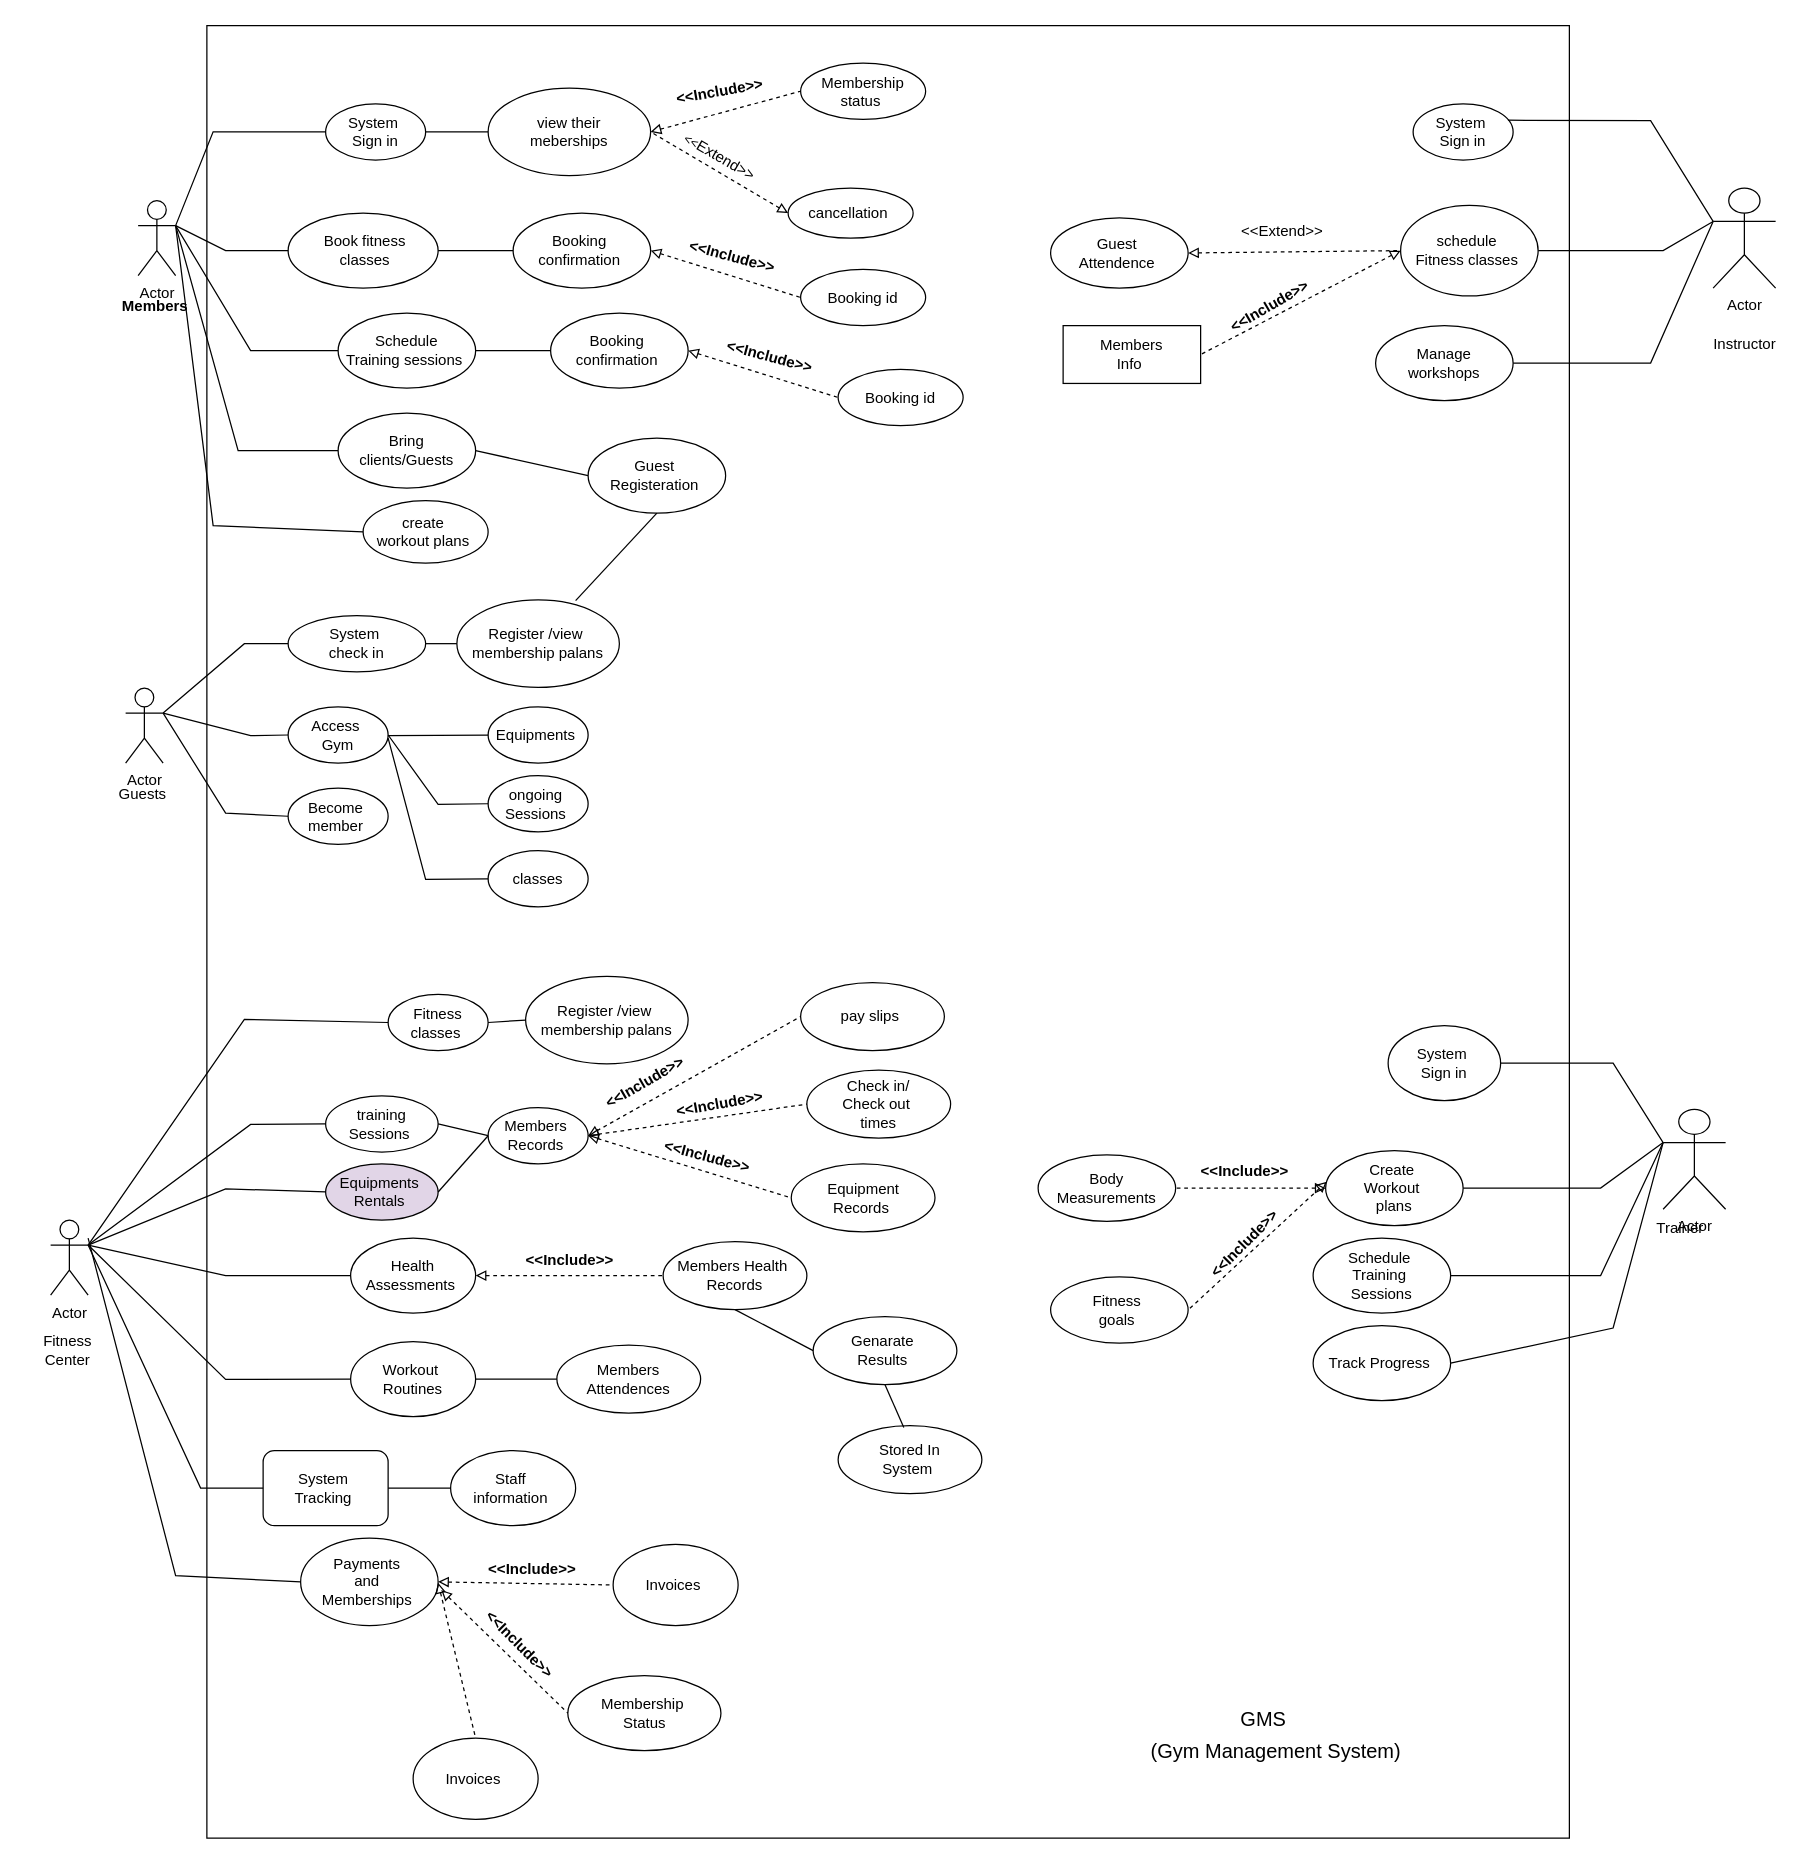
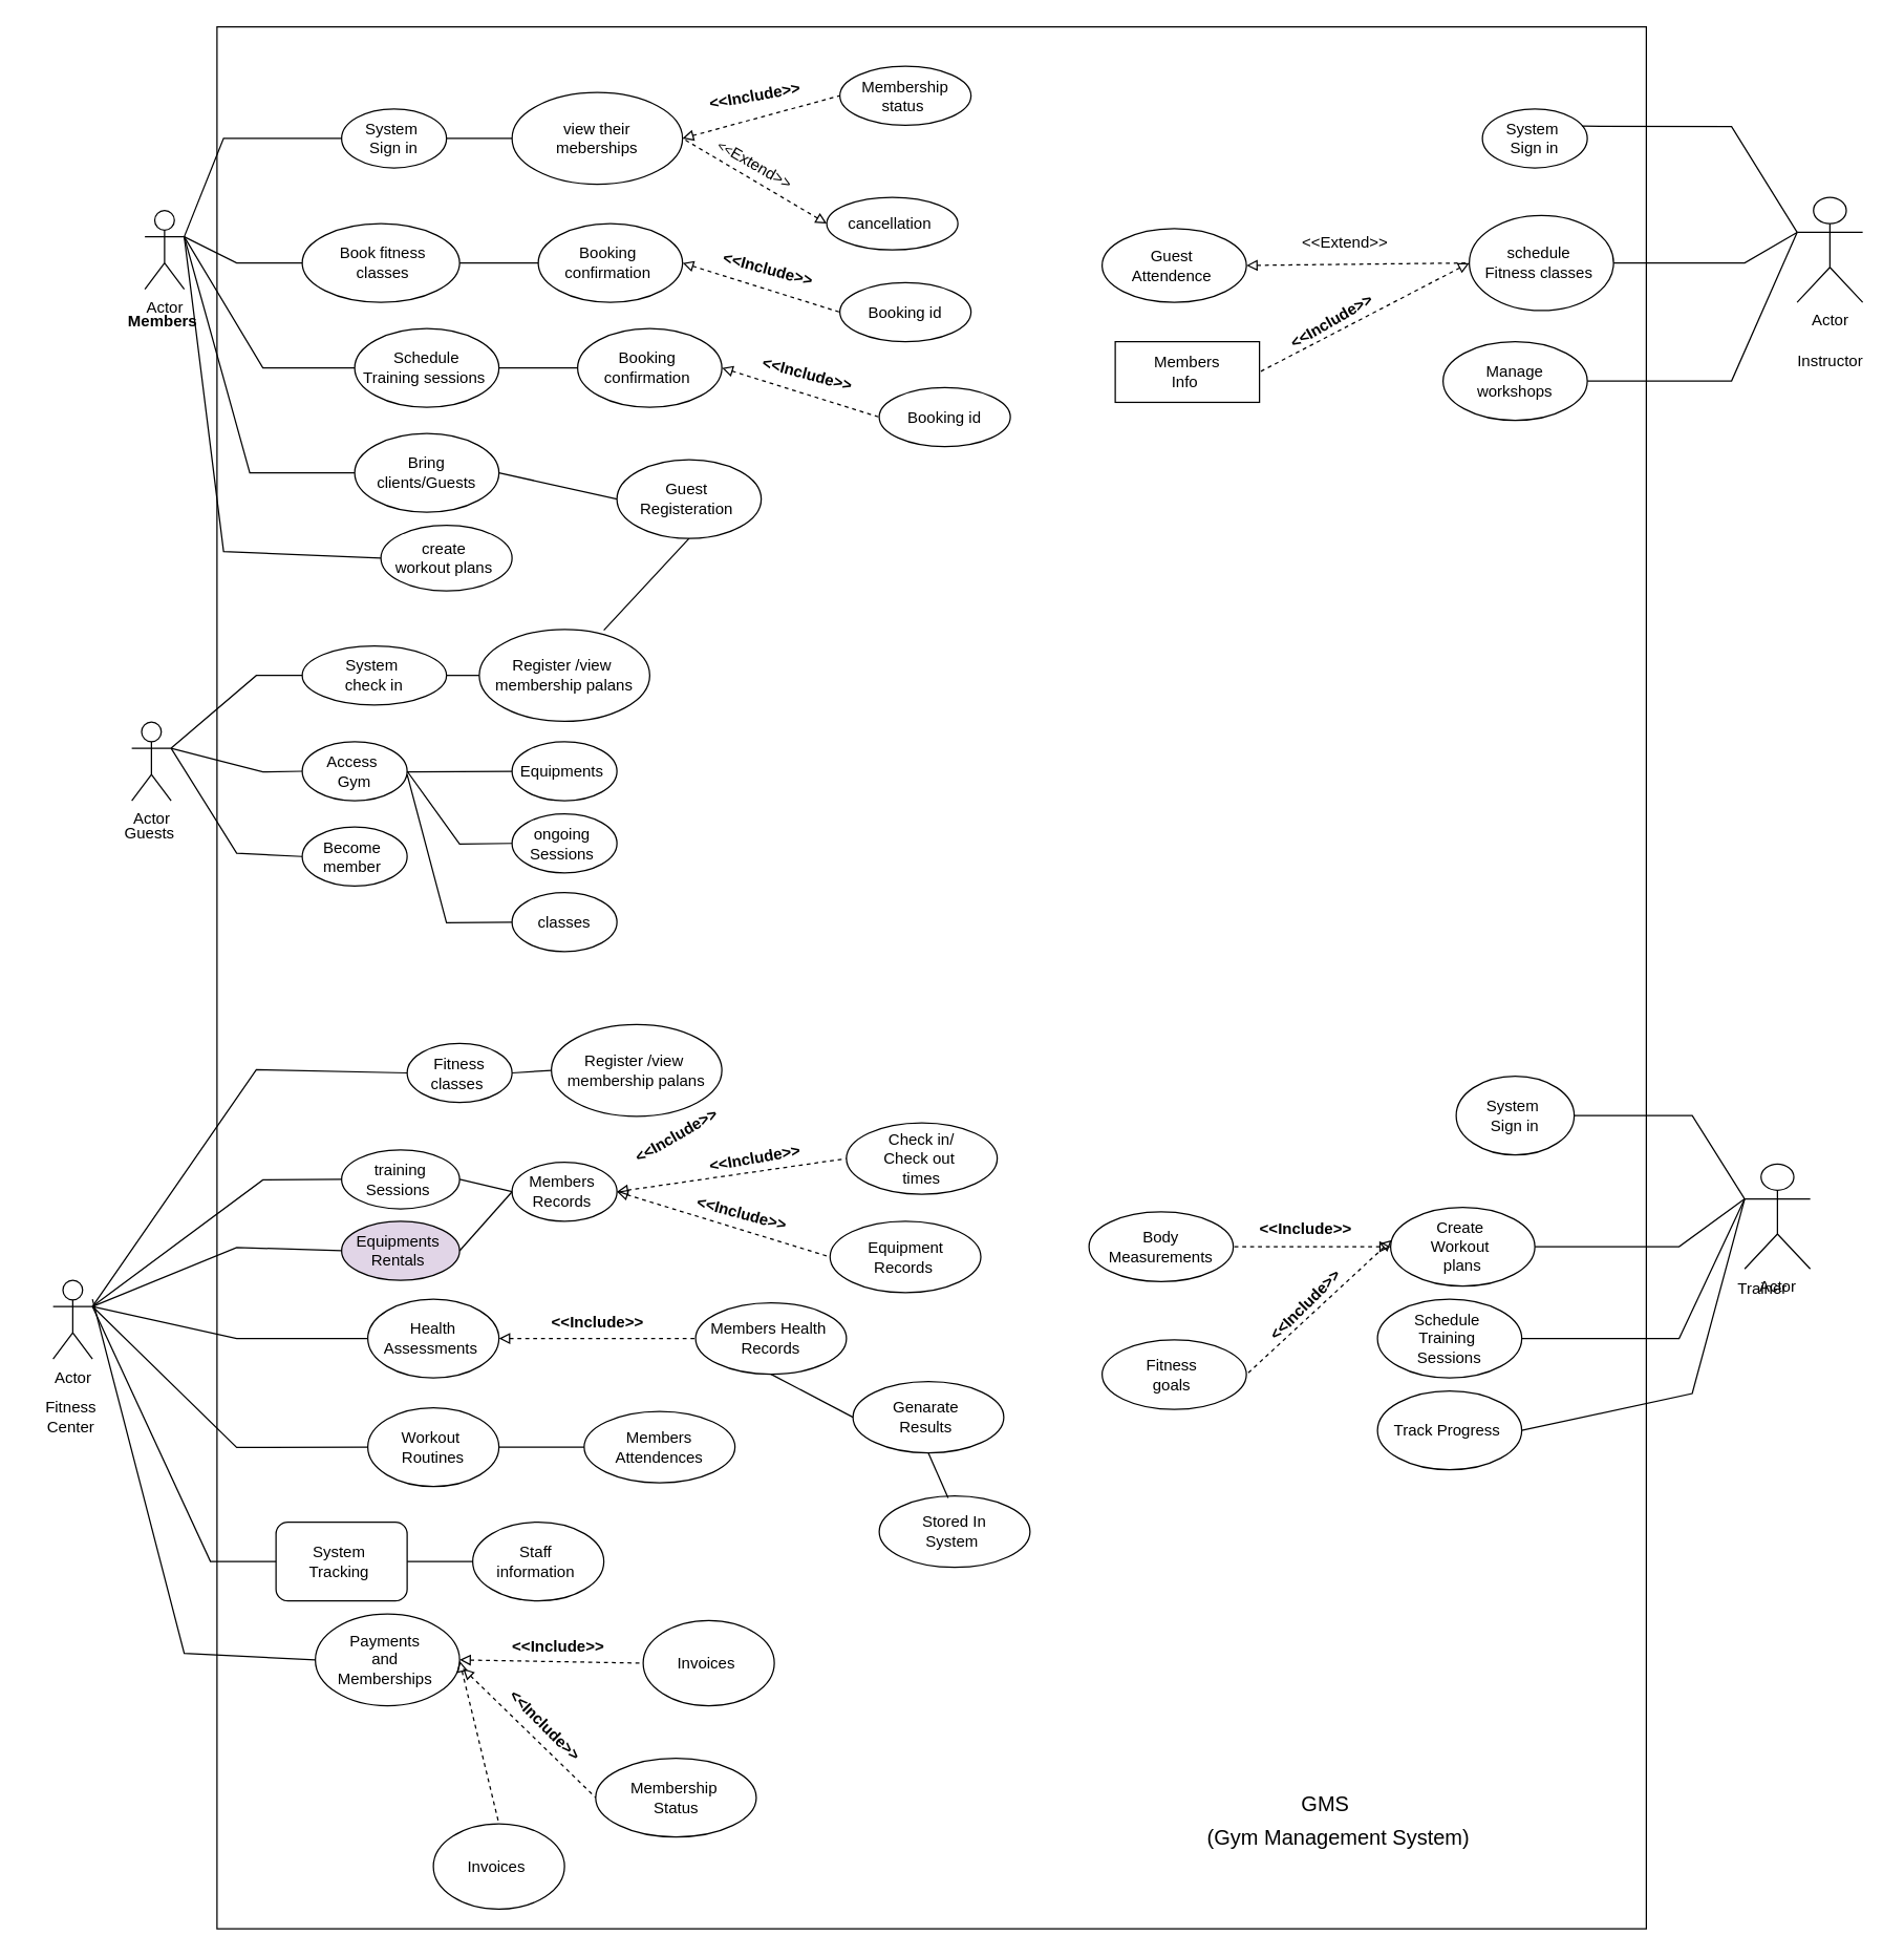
- <mxCell id="69" value="pay slips&amp;nbsp;" style="ellipse;whiteSpace=wrap;html=1;" vertex="1" parent="1"><mxGeometry x="640" y="785.57" width="115" height="54.43" as="geometry" /></mxCell>
- <mxCell id="68" value="" style="endArrow=none;dashed=1;html=1;rounded=0;endFill=0;startArrow=block;startFill=0;exitX=1;exitY=0.5;exitDx=0;exitDy=0;entryX=0;entryY=0.5;entryDx=0;entryDy=0;" edge="1" parent="1" source="59" target="69"><mxGeometry width="50" height="50" relative="1" as="geometry"><mxPoint x="460" y="900" as="sourcePoint" /><mxPoint x="560" y="930" as="targetPoint" /></mxGeometry></mxCell>
